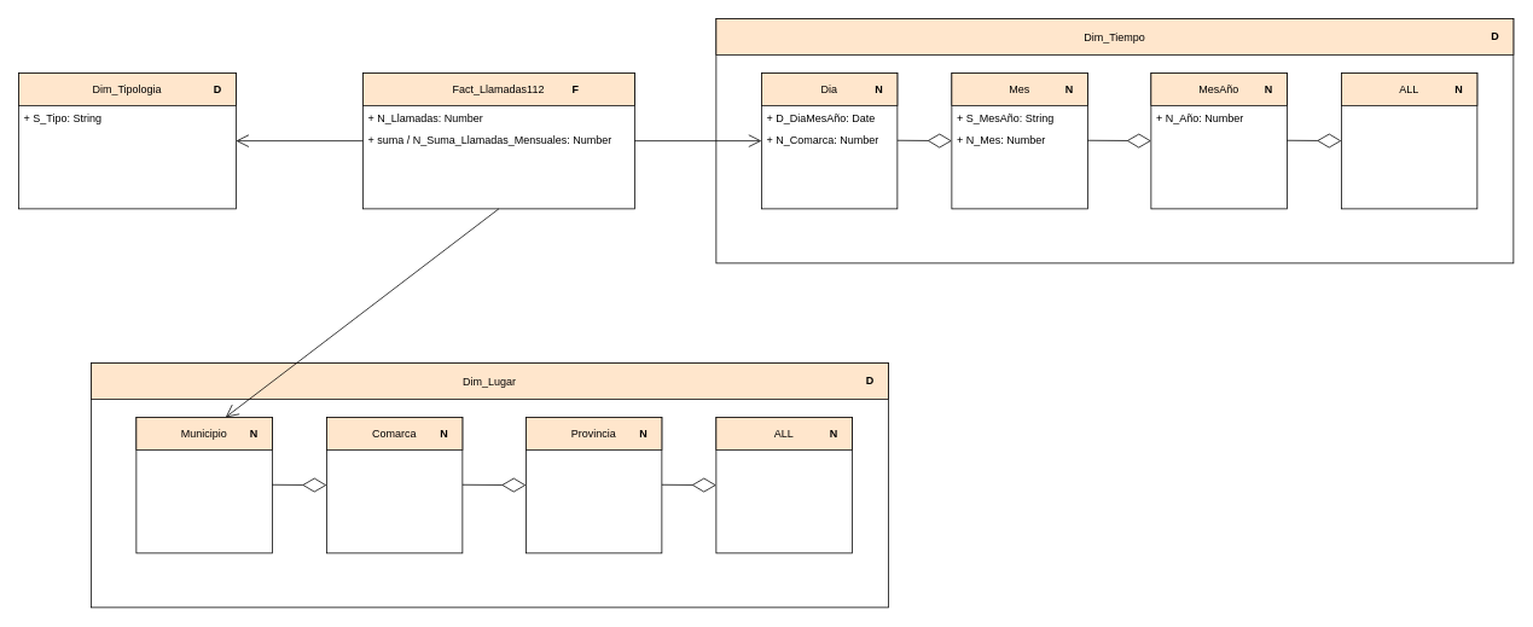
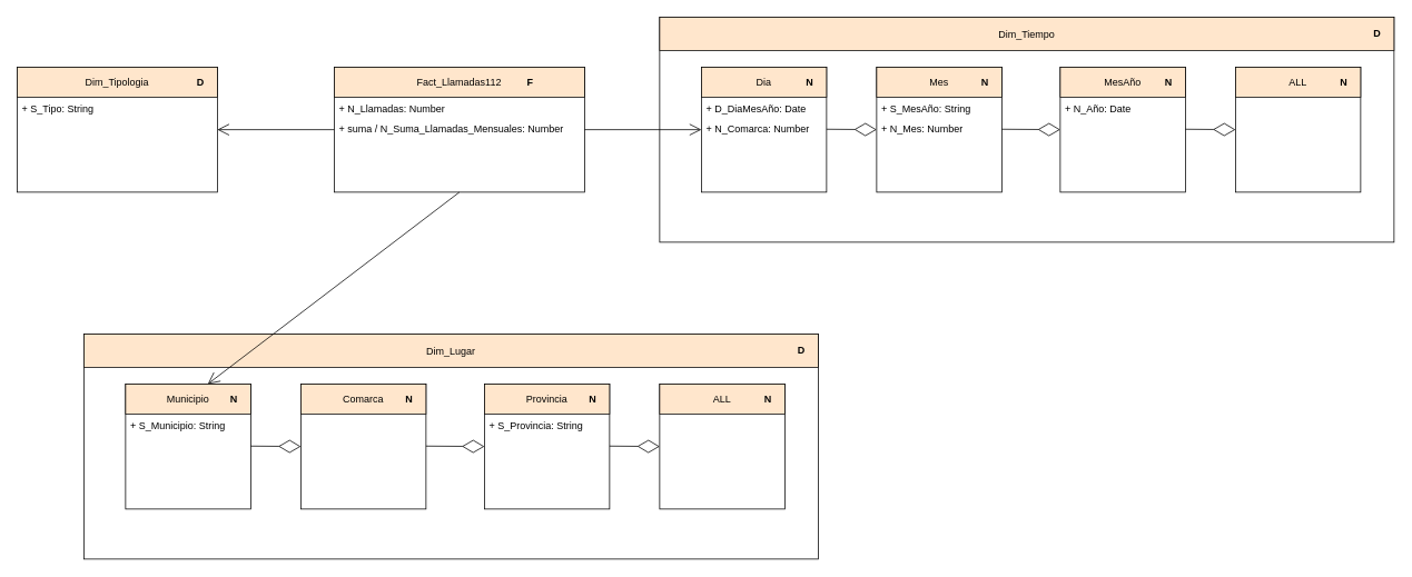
- <mxCell id="52" value="+ N_Año: Number" style="text;strokeColor=none;fillColor=none;align=left;verticalAlign=top;spacingLeft=4;spacingRight=4;overflow=hidden;rotatable=0;points=[[0,0.5],[1,0.5]];portConstraint=eastwest;" parent="1" vertex="1"><mxGeometry x="1270" y="116" width="150" height="26" as="geometry" /></mxCell>
+ <mxCell id="52" value="+ N_Año: Date" style="text;strokeColor=none;fillColor=none;align=left;verticalAlign=top;spacingLeft=4;spacingRight=4;overflow=hidden;rotatable=0;points=[[0,0.5],[1,0.5]];portConstraint=eastwest;" parent="1" vertex="1"><mxGeometry x="1270" y="116" width="150" height="26" as="geometry" /></mxCell>
+ <mxCell id="53" value="+ S_Municipio: String" style="text;strokeColor=none;fillColor=none;align=left;verticalAlign=top;spacingLeft=4;spacingRight=4;overflow=hidden;rotatable=0;points=[[0,0.5],[1,0.5]];portConstraint=eastwest;" parent="1" vertex="1"><mxGeometry x="150" y="496" width="150" height="26" as="geometry" /></mxCell>
+ <mxCell id="54" value="+ S_Provincia: String" style="text;strokeColor=none;fillColor=none;align=left;verticalAlign=top;spacingLeft=4;spacingRight=4;overflow=hidden;rotatable=0;points=[[0,0.5],[1,0.5]];portConstraint=eastwest;" parent="1" vertex="1"><mxGeometry x="580" y="496" width="150" height="26" as="geometry" /></mxCell>
